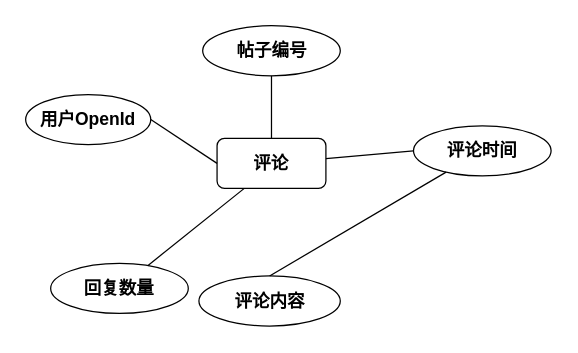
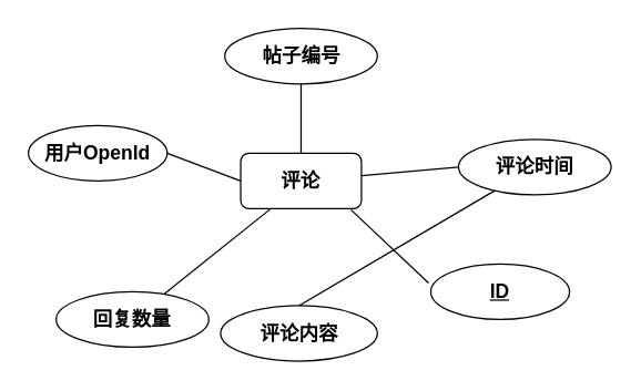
- <mxCell id="3" value="&lt;b&gt;&lt;font style=&quot;font-size: 14px&quot;&gt;用户OpenId&lt;/font&gt;&lt;/b&gt;" style="ellipse;whiteSpace=wrap;html=1;" vertex="1" parent="1"><mxGeometry x="20" y="75" width="100" height="40" as="geometry" /></mxCell>
+ <mxCell id="3" value="&lt;b&gt;&lt;font style=&quot;font-size: 14px&quot;&gt;用户OpenId&lt;/font&gt;&lt;/b&gt;" style="ellipse;whiteSpace=wrap;html=1;" vertex="1" parent="1"><mxGeometry x="20" y="90" width="100" height="40" as="geometry" /></mxCell>
+ <mxCell id="14" value="" style="endArrow=none;html=1;entryX=-0.016;entryY=0.34;entryDx=0;entryDy=0;entryPerimeter=0;exitX=0.913;exitY=1.02;exitDx=0;exitDy=0;exitPerimeter=0;" edge="1" parent="1" source="2" target="8"><mxGeometry width="50" height="50" relative="1" as="geometry"><mxPoint x="-60" y="370" as="sourcePoint" /><mxPoint x="-10" y="320" as="targetPoint" /></mxGeometry></mxCell>
+ <mxCell id="8" value="&lt;u&gt;&lt;font style=&quot;font-size: 14px&quot;&gt;&lt;b&gt;ID&lt;/b&gt;&lt;/font&gt;&lt;/u&gt;" style="ellipse;whiteSpace=wrap;html=1;" vertex="1" parent="1"><mxGeometry x="310" y="190" width="100" height="40" as="geometry" /></mxCell>
